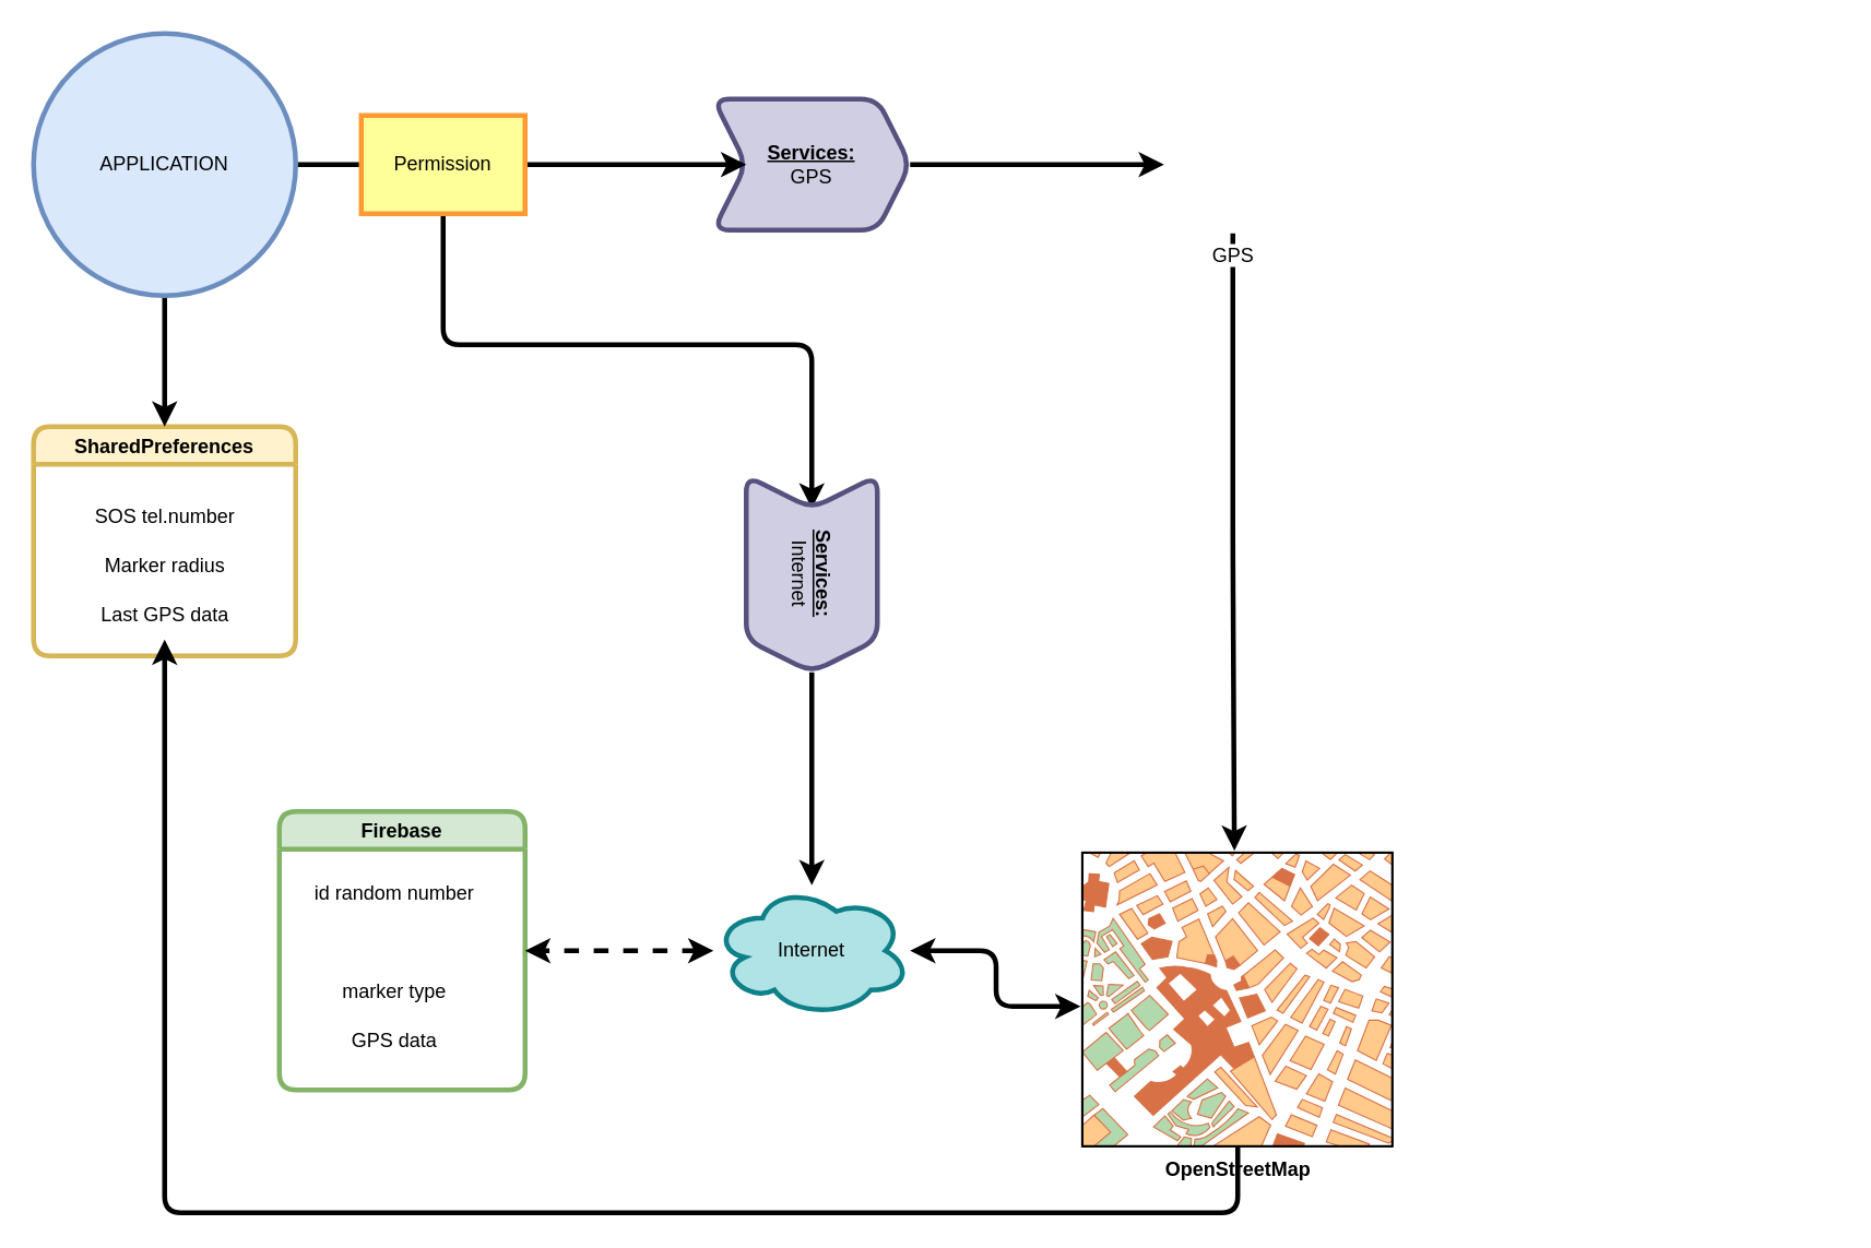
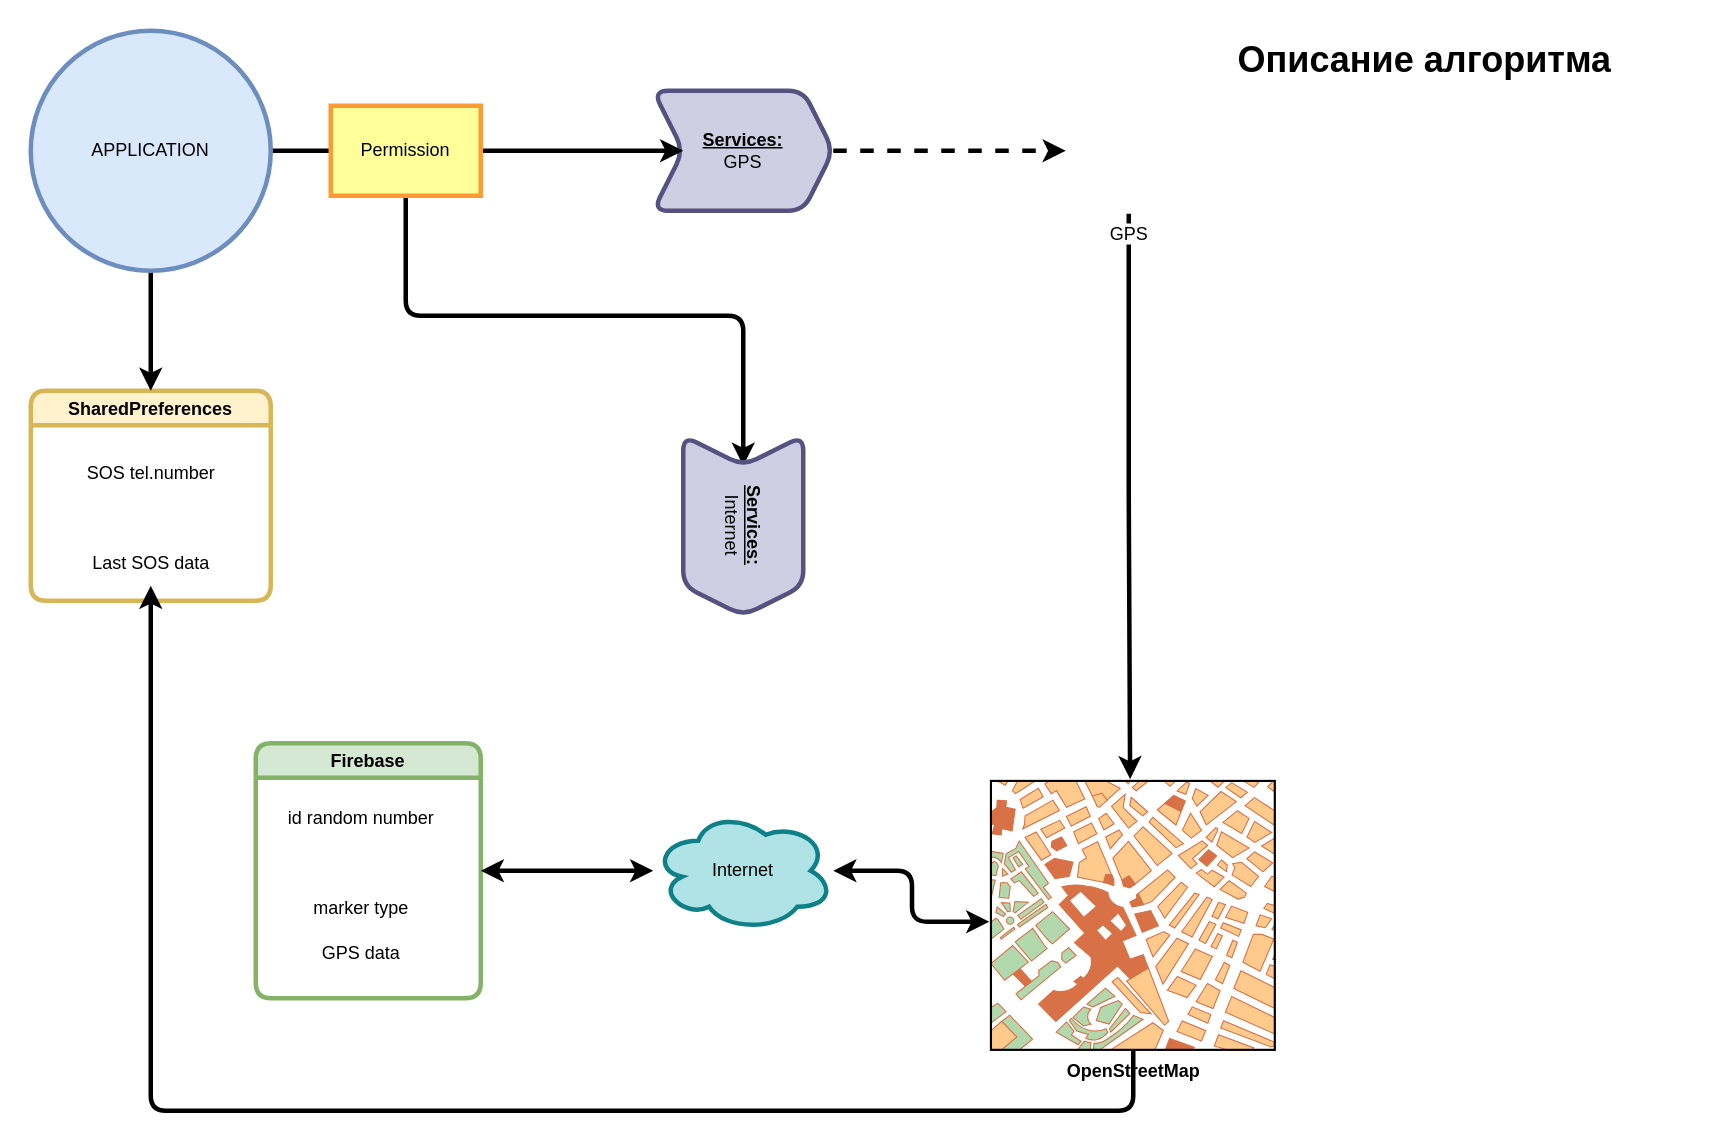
+ <mxCell id="27" value="&lt;h1&gt;Описание алгоритма&lt;/h1&gt;" style="text;html=1;strokeColor=none;fillColor=none;spacing=5;spacingTop=-20;whiteSpace=wrap;overflow=hidden;rounded=0;strokeWidth=3;" vertex="1" parent="1"><mxGeometry x="820" y="20" width="300" height="120" as="geometry" /></mxCell>
- <mxCell id="16" style="edgeStyle=orthogonalEdgeStyle;rounded=1;orthogonalLoop=1;jettySize=auto;html=1;exitX=1;exitY=0.5;exitDx=0;exitDy=0;strokeWidth=3;" edge="1" parent="1" source="17" target="24"><mxGeometry relative="1" as="geometry" /></mxCell>
+ <mxCell id="16" style="edgeStyle=orthogonalEdgeStyle;rounded=1;orthogonalLoop=1;jettySize=auto;html=1;exitX=1;exitY=0.5;exitDx=0;exitDy=0;strokeWidth=3;dashed=1;" edge="1" parent="1" source="17" target="24"><mxGeometry relative="1" as="geometry" /></mxCell>
- <mxCell id="4" value="Marker radius" style="text;html=1;align=center;verticalAlign=middle;resizable=1;points=[];autosize=1;strokeColor=none;fillColor=none;movable=1;rotatable=1;deletable=1;editable=1;connectable=1;" vertex="1" parent="2"><mxGeometry x="30" y="70" width="100" height="30" as="geometry" /></mxCell>
- <mxCell id="5" value="Last GPS data" style="text;html=1;align=center;verticalAlign=middle;resizable=1;points=[];autosize=1;strokeColor=none;fillColor=none;movable=1;rotatable=1;deletable=1;editable=1;connectable=1;" vertex="1" parent="2"><mxGeometry x="30" y="100" width="100" height="30" as="geometry" /></mxCell>
+ <mxCell id="5" value="Last SOS data" style="text;html=1;align=center;verticalAlign=middle;resizable=1;points=[];autosize=1;strokeColor=none;fillColor=none;movable=1;rotatable=1;deletable=1;editable=1;connectable=1;" vertex="1" parent="2"><mxGeometry x="30" y="100" width="100" height="30" as="geometry" /></mxCell>
- <mxCell id="21" style="edgeStyle=orthogonalEdgeStyle;rounded=1;orthogonalLoop=1;jettySize=auto;html=1;strokeWidth=3;" edge="1" parent="1" source="22" target="15"><mxGeometry relative="1" as="geometry" /></mxCell>
- <mxCell id="14" style="edgeStyle=orthogonalEdgeStyle;rounded=1;sketch=0;jumpStyle=none;orthogonalLoop=1;jettySize=auto;html=1;entryX=1;entryY=0.5;entryDx=0;entryDy=0;strokeColor=default;strokeWidth=3;startArrow=classic;startFill=1;dashed=1;" edge="1" parent="1" source="15" target="6"><mxGeometry relative="1" as="geometry" /></mxCell>
+ <mxCell id="14" style="edgeStyle=orthogonalEdgeStyle;rounded=1;sketch=0;jumpStyle=none;orthogonalLoop=1;jettySize=auto;html=1;entryX=1;entryY=0.5;entryDx=0;entryDy=0;strokeColor=default;strokeWidth=3;startArrow=classic;startFill=1;" edge="1" parent="1" source="15" target="6"><mxGeometry relative="1" as="geometry" /></mxCell>
